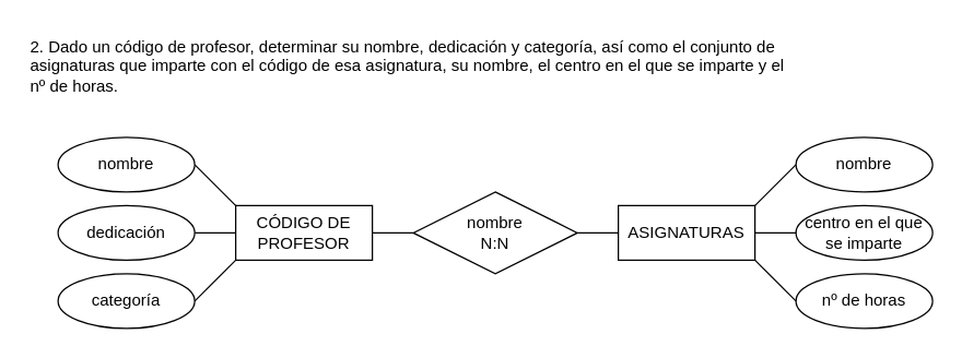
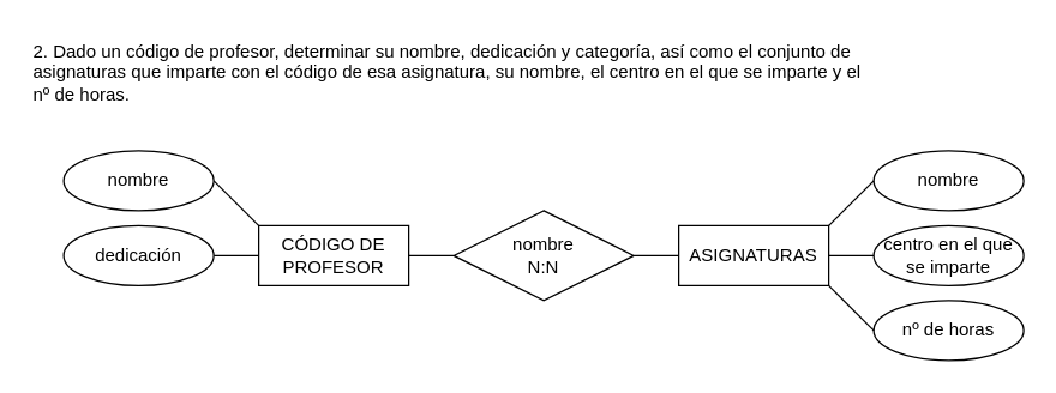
- <mxCell id="4" style="edgeStyle=none;html=1;exitX=0;exitY=1;exitDx=0;exitDy=0;entryX=1;entryY=0.5;entryDx=0;entryDy=0;endArrow=none;endFill=0;" edge="1" parent="1" source="6" target="8"><mxGeometry relative="1" as="geometry" /></mxCell>
- <mxCell id="8" value="categoría" style="ellipse;whiteSpace=wrap;html=1;align=center;" vertex="1" parent="1"><mxGeometry x="42" y="200" width="100" height="40" as="geometry" /></mxCell>
